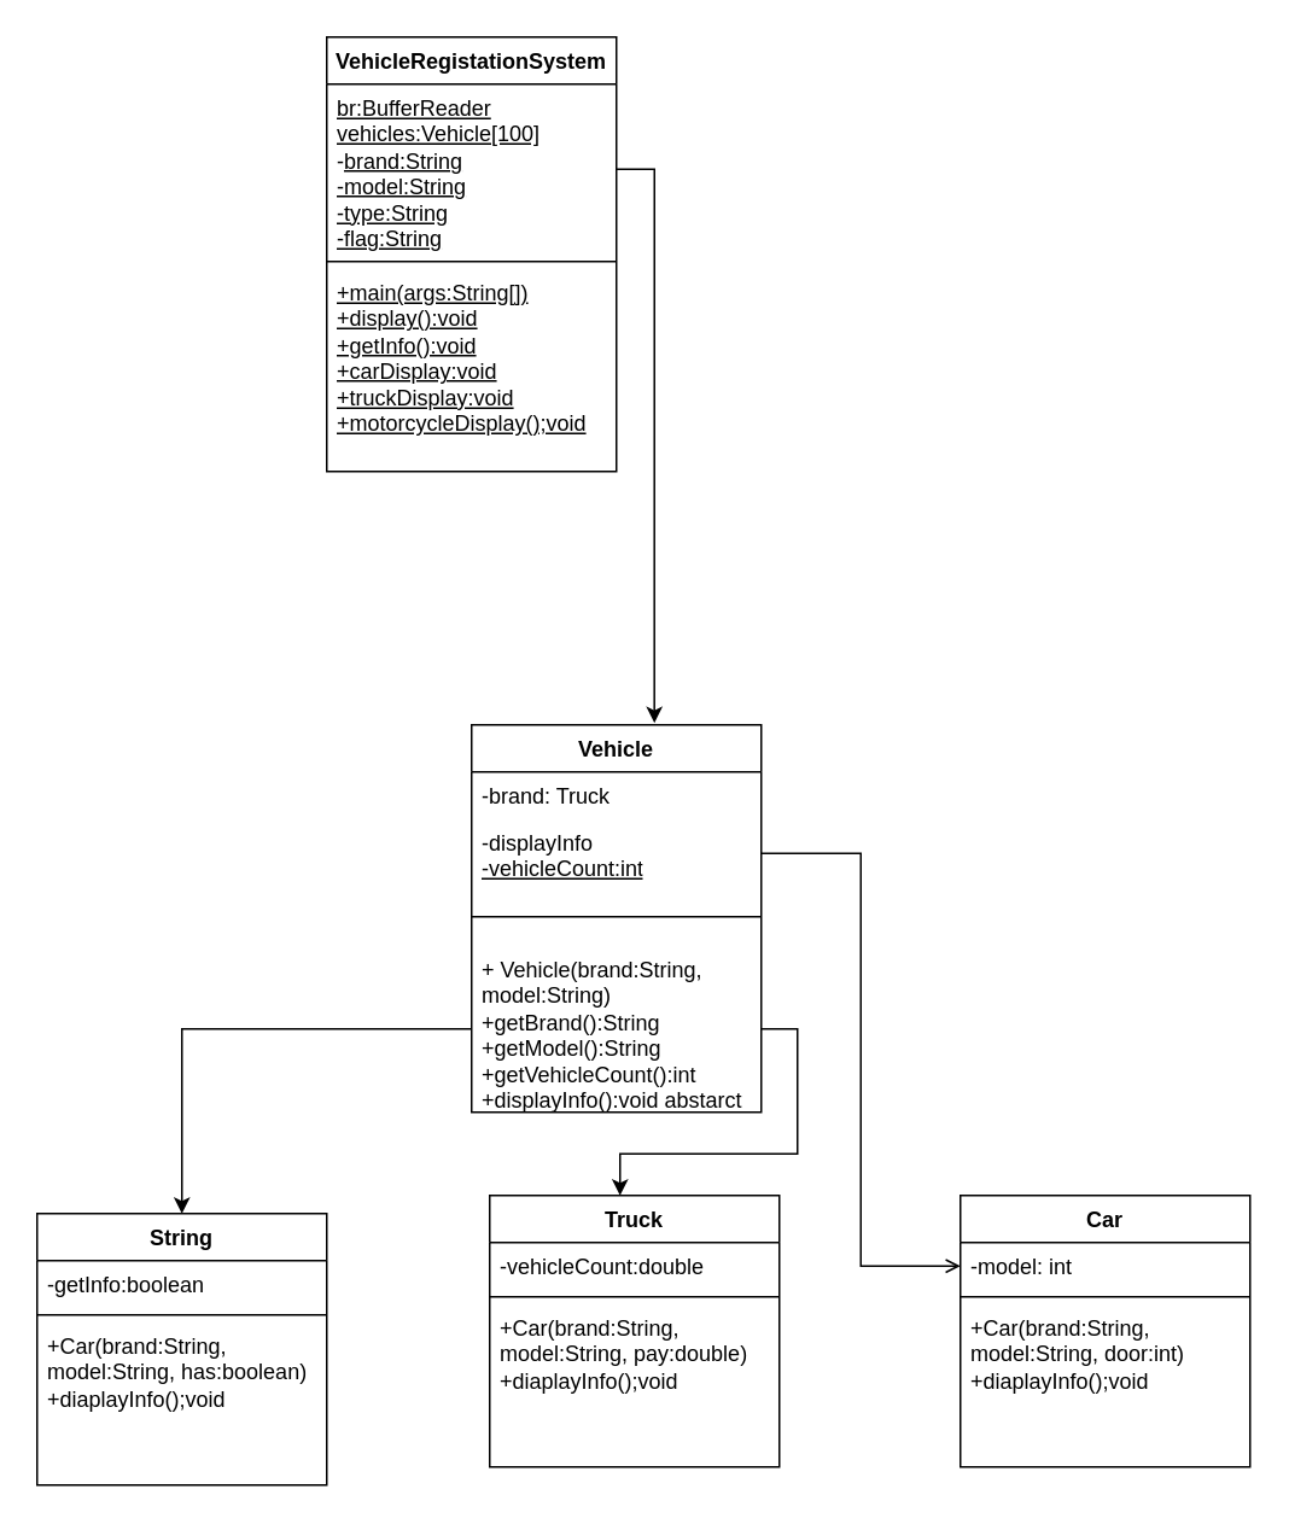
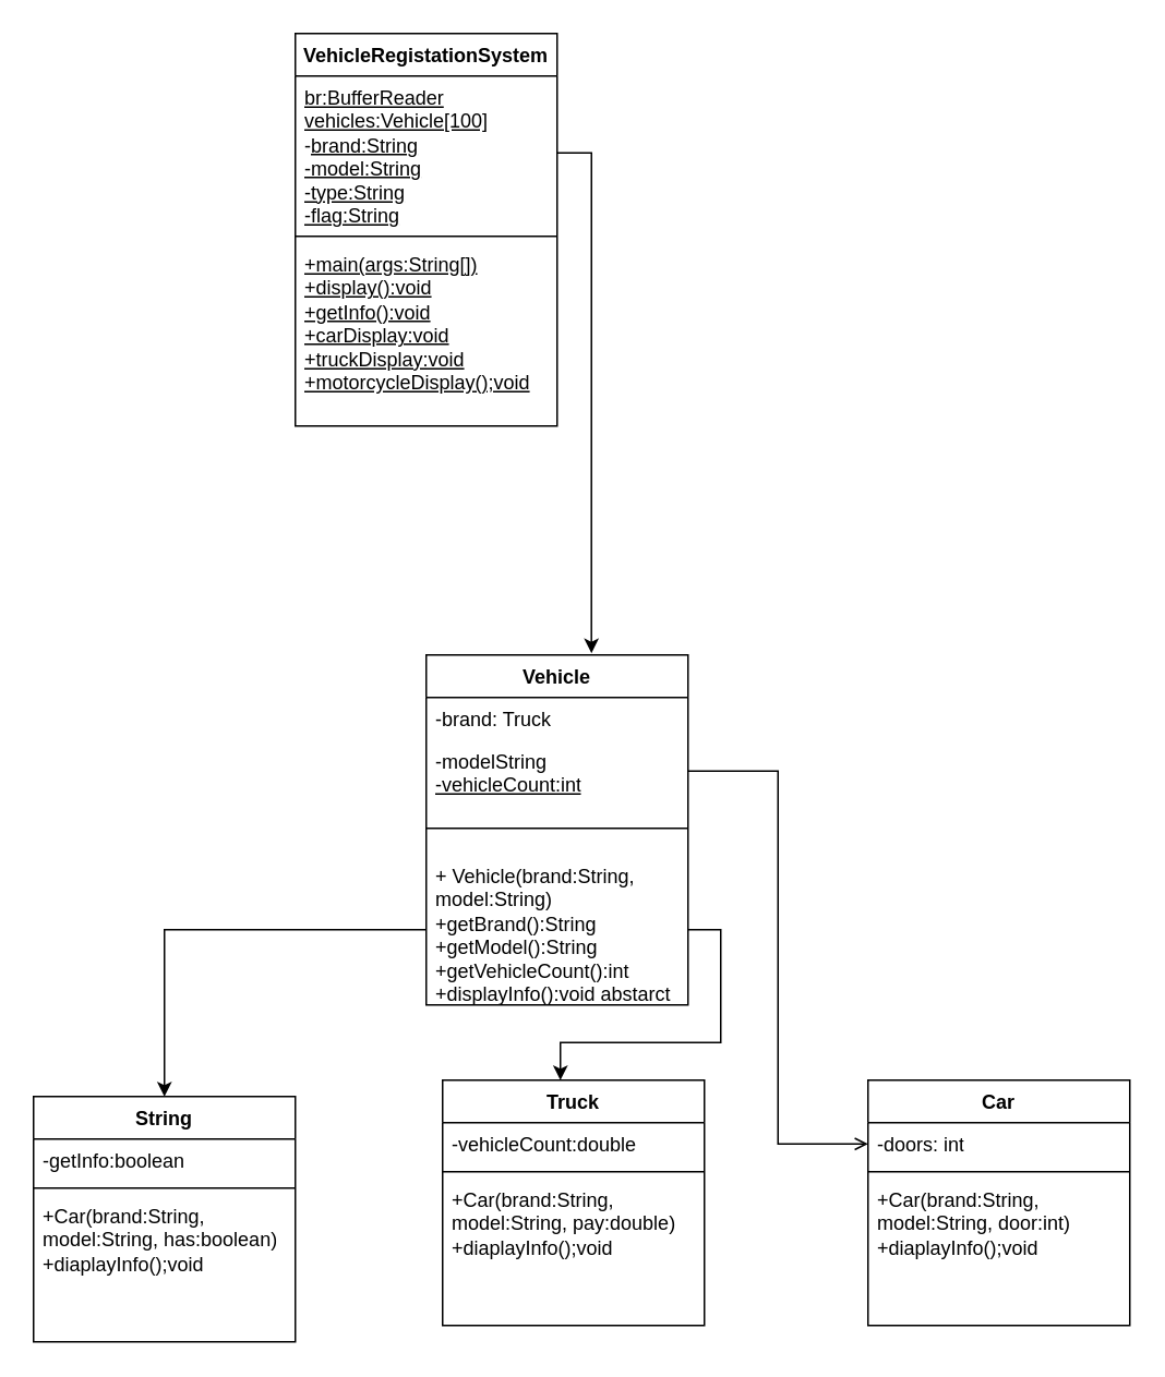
- <mxCell id="4" value="-displayInfo&lt;div&gt;&lt;u&gt;-vehicleCount:int&lt;br&gt;&lt;/u&gt;&lt;div&gt;&lt;br&gt;&lt;/div&gt;&lt;/div&gt;" style="text;strokeColor=none;fillColor=none;align=left;verticalAlign=top;spacingLeft=4;spacingRight=4;overflow=hidden;rotatable=0;points=[[0,0.5],[1,0.5]];portConstraint=eastwest;whiteSpace=wrap;html=1;" vertex="1" parent="2"><mxGeometry y="52" width="160" height="38" as="geometry" /></mxCell>
+ <mxCell id="4" value="-modelString&lt;div&gt;&lt;u&gt;-vehicleCount:int&lt;br&gt;&lt;/u&gt;&lt;div&gt;&lt;br&gt;&lt;/div&gt;&lt;/div&gt;" style="text;strokeColor=none;fillColor=none;align=left;verticalAlign=top;spacingLeft=4;spacingRight=4;overflow=hidden;rotatable=0;points=[[0,0.5],[1,0.5]];portConstraint=eastwest;whiteSpace=wrap;html=1;" vertex="1" parent="2"><mxGeometry y="52" width="160" height="38" as="geometry" /></mxCell>
- <mxCell id="8" value="-model: int" style="text;strokeColor=none;fillColor=none;align=left;verticalAlign=top;spacingLeft=4;spacingRight=4;overflow=hidden;rotatable=0;points=[[0,0.5],[1,0.5]];portConstraint=eastwest;whiteSpace=wrap;html=1;" vertex="1" parent="7"><mxGeometry y="26" width="160" height="26" as="geometry" /></mxCell>
+ <mxCell id="8" value="-doors: int" style="text;strokeColor=none;fillColor=none;align=left;verticalAlign=top;spacingLeft=4;spacingRight=4;overflow=hidden;rotatable=0;points=[[0,0.5],[1,0.5]];portConstraint=eastwest;whiteSpace=wrap;html=1;" vertex="1" parent="7"><mxGeometry y="26" width="160" height="26" as="geometry" /></mxCell>
